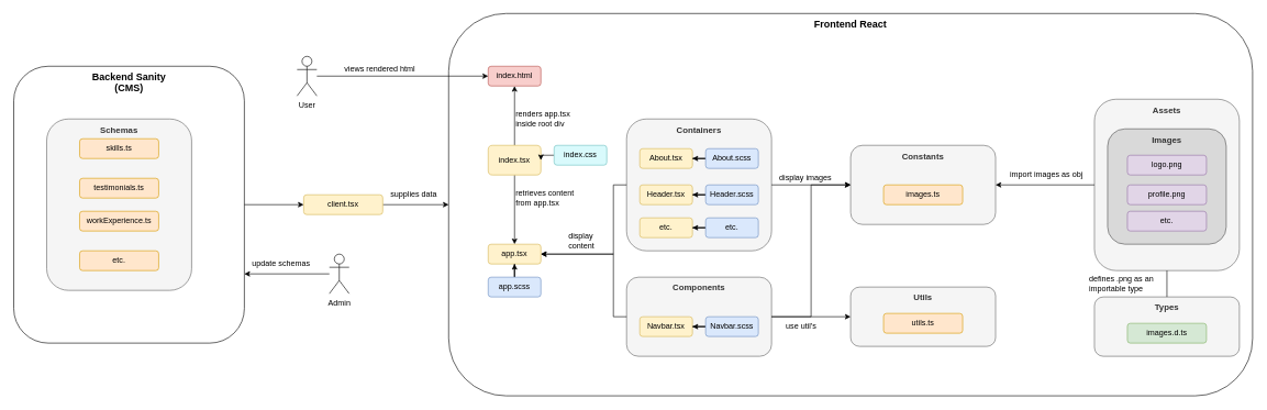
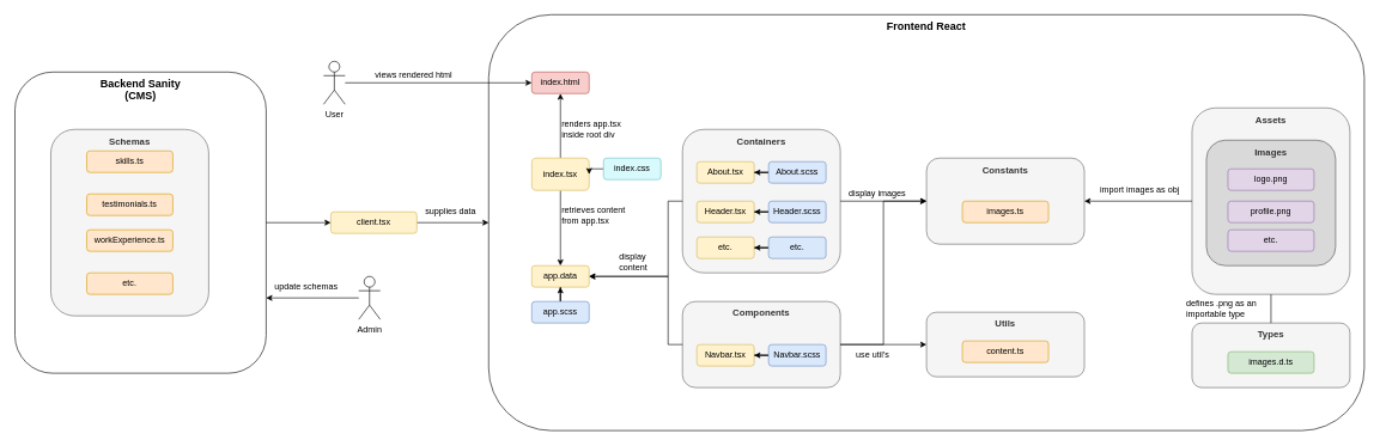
- <mxCell id="53" value="app.tsx" style="rounded=1;whiteSpace=wrap;html=1;fillColor=#fff2cc;strokeColor=#d6b656;" parent="1" vertex="1"><mxGeometry x="740" y="370" width="80" height="30" as="geometry" /></mxCell>
+ <mxCell id="53" value="app.data" style="rounded=1;whiteSpace=wrap;html=1;fillColor=#fff2cc;strokeColor=#d6b656;" parent="1" vertex="1"><mxGeometry x="740" y="370" width="80" height="30" as="geometry" /></mxCell>
- <mxCell id="47" value="utils.ts" style="rounded=1;whiteSpace=wrap;html=1;fillColor=#ffe6cc;strokeColor=#d79b00;" parent="45" vertex="1"><mxGeometry x="50" y="40" width="120" height="30" as="geometry" /></mxCell>
+ <mxCell id="47" value="content.ts" style="rounded=1;whiteSpace=wrap;html=1;fillColor=#ffe6cc;strokeColor=#d79b00;" parent="45" vertex="1"><mxGeometry x="50" y="40" width="120" height="30" as="geometry" /></mxCell>
